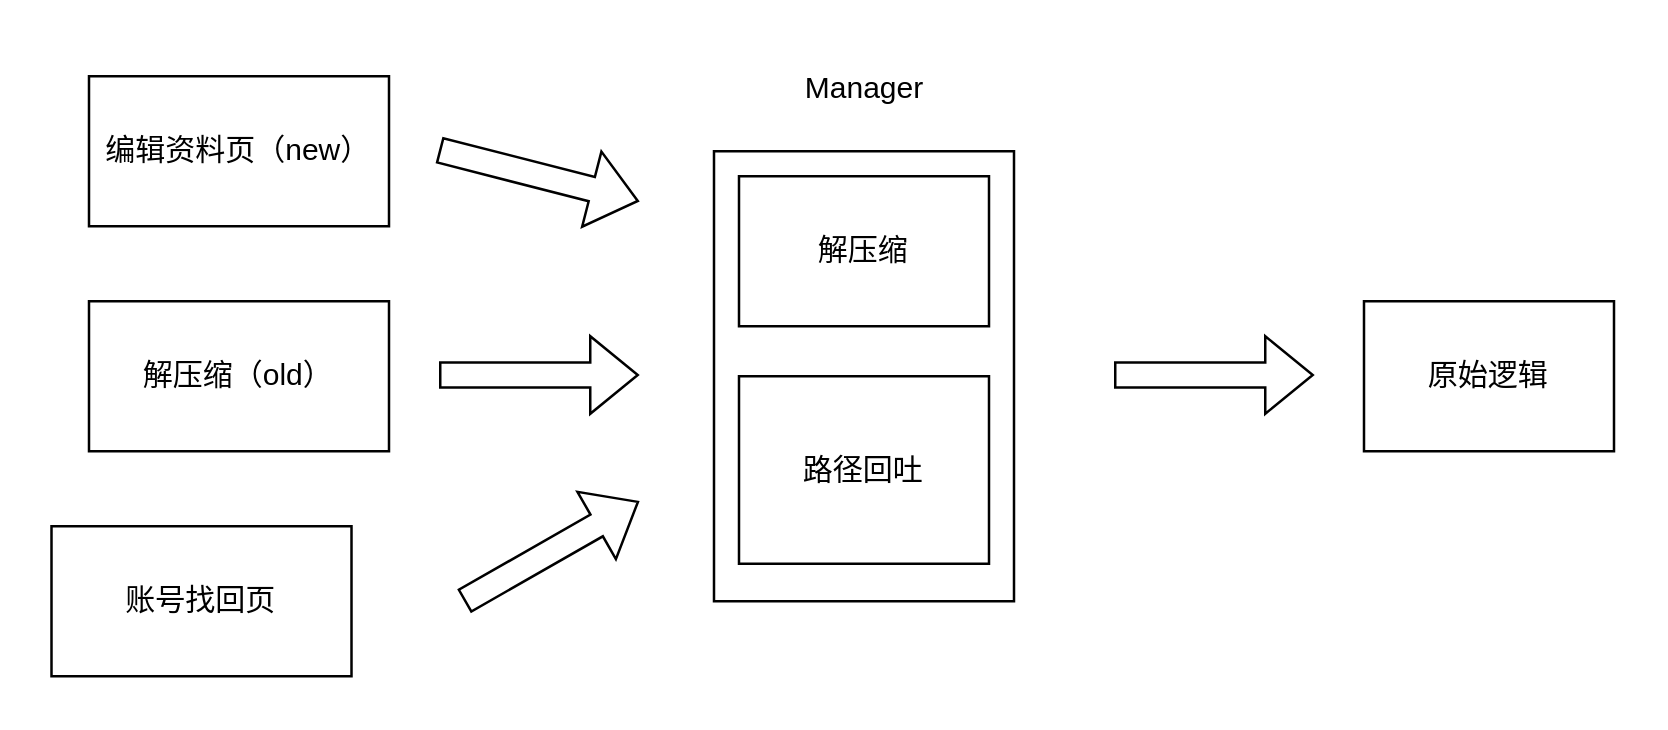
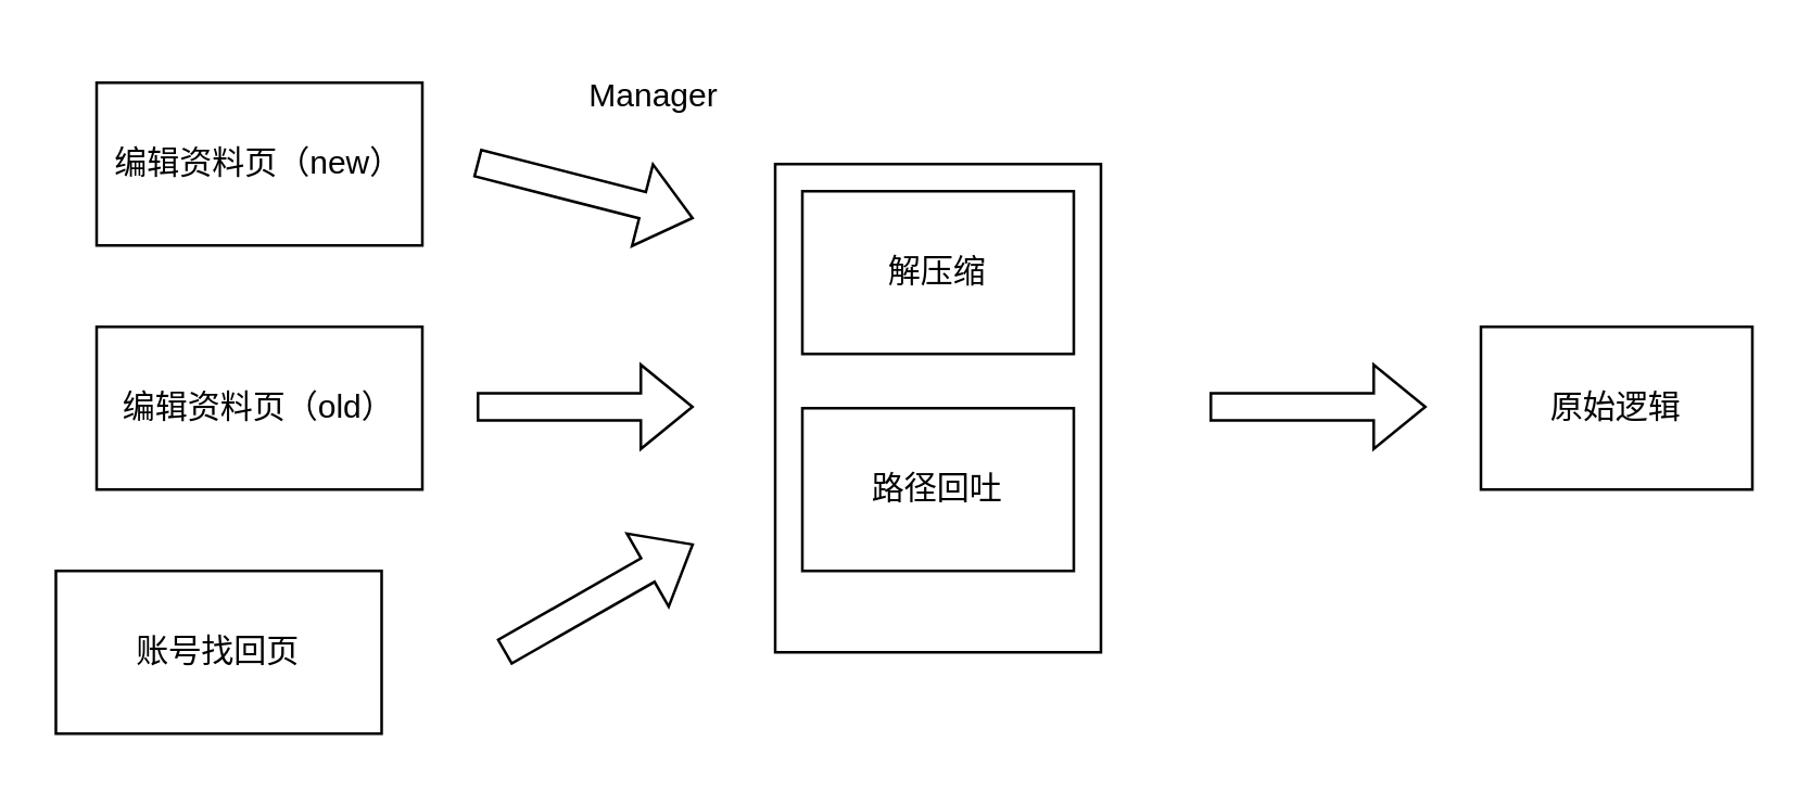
- <mxCell id="10" value="&lt;span style=&quot;white-space: normal;&quot;&gt;Manager&lt;/span&gt;" style="text;html=1;align=center;verticalAlign=middle;resizable=0;points=[];autosize=1;strokeColor=none;fillColor=none;" vertex="1" parent="1"><mxGeometry x="310" y="20" width="70" height="30" as="geometry" /></mxCell>
+ <mxCell id="10" value="&lt;span style=&quot;white-space: normal;&quot;&gt;Manager&lt;/span&gt;" style="text;html=1;align=center;verticalAlign=middle;resizable=0;points=[];autosize=1;strokeColor=none;fillColor=none;" vertex="1" parent="1"><mxGeometry x="205" y="20" width="70" height="30" as="geometry" /></mxCell>
- <mxCell id="3" value="解压缩（old）" style="rounded=0;whiteSpace=wrap;html=1;" vertex="1" parent="1"><mxGeometry x="35" y="120" width="120" height="60" as="geometry" /></mxCell>
+ <mxCell id="3" value="编辑资料页（old）" style="rounded=0;whiteSpace=wrap;html=1;" vertex="1" parent="1"><mxGeometry x="35" y="120" width="120" height="60" as="geometry" /></mxCell>
- <mxCell id="12" value="路径回吐" style="rounded=0;whiteSpace=wrap;html=1;" vertex="1" parent="1"><mxGeometry x="295" y="150" width="100" height="75" as="geometry" /></mxCell>
+ <mxCell id="12" value="路径回吐" style="rounded=0;whiteSpace=wrap;html=1;" vertex="1" parent="1"><mxGeometry x="295" y="150" width="100" height="60" as="geometry" /></mxCell>
